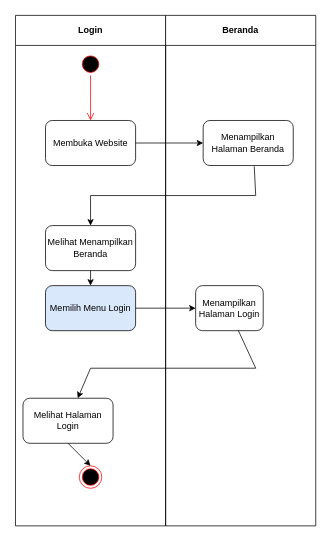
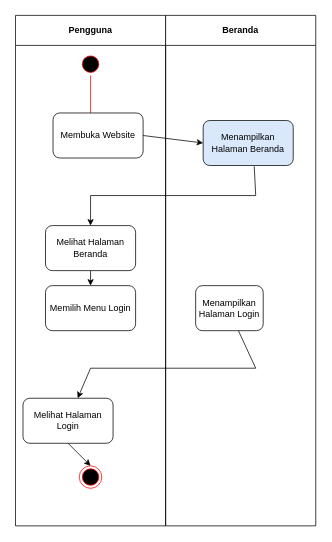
- <mxCell id="2" value="Login" style="swimlane;whiteSpace=wrap;html=1;startSize=40;" vertex="1" parent="1"><mxGeometry x="20" y="20" width="200" height="680" as="geometry" /></mxCell>
+ <mxCell id="2" value="Pengguna" style="swimlane;whiteSpace=wrap;html=1;startSize=40;" vertex="1" parent="1"><mxGeometry x="20" y="20" width="200" height="680" as="geometry" /></mxCell>
- <mxCell id="5" value="Membuka Website" style="rounded=1;whiteSpace=wrap;html=1;" vertex="1" parent="2"><mxGeometry x="40" y="140" width="120" height="60" as="geometry" /></mxCell>
+ <mxCell id="5" value="Membuka Website" style="rounded=1;whiteSpace=wrap;html=1;" vertex="1" parent="2"><mxGeometry x="50" y="130" width="120" height="60" as="geometry" /></mxCell>
- <mxCell id="11" value="Menampilkan Halaman Beranda" style="rounded=1;whiteSpace=wrap;html=1;" vertex="1" parent="10"><mxGeometry x="50" y="140" width="120" height="60" as="geometry" /></mxCell>
+ <mxCell id="11" value="Menampilkan Halaman Beranda" style="rounded=1;whiteSpace=wrap;html=1;fillColor=#dae8fc;" vertex="1" parent="10"><mxGeometry x="50" y="140" width="120" height="60" as="geometry" /></mxCell>
- <mxCell id="6" value="Melihat Menampilkan Beranda" style="rounded=1;whiteSpace=wrap;html=1;" vertex="1" parent="2"><mxGeometry x="40" y="280" width="120" height="60" as="geometry" /></mxCell>
+ <mxCell id="6" value="Melihat Halaman Beranda" style="rounded=1;whiteSpace=wrap;html=1;" vertex="1" parent="2"><mxGeometry x="40" y="280" width="120" height="60" as="geometry" /></mxCell>
- <mxCell id="7" value="Memilih Menu Login" style="rounded=1;whiteSpace=wrap;html=1;fillColor=#dae8fc;" vertex="1" parent="2"><mxGeometry x="40" y="360" width="120" height="60" as="geometry" /></mxCell>
+ <mxCell id="7" value="Memilih Menu Login" style="rounded=1;whiteSpace=wrap;html=1;" vertex="1" parent="2"><mxGeometry x="40" y="360" width="120" height="60" as="geometry" /></mxCell>
- <mxCell id="18" value="" style="endArrow=classic;html=1;rounded=0;exitX=1;exitY=0.5;exitDx=0;exitDy=0;" edge="1" parent="1" source="7" target="12"><mxGeometry width="50" height="50" relative="1" as="geometry"><mxPoint x="220" y="370" as="sourcePoint" /><mxPoint x="270" y="410" as="targetPoint" /></mxGeometry></mxCell>
